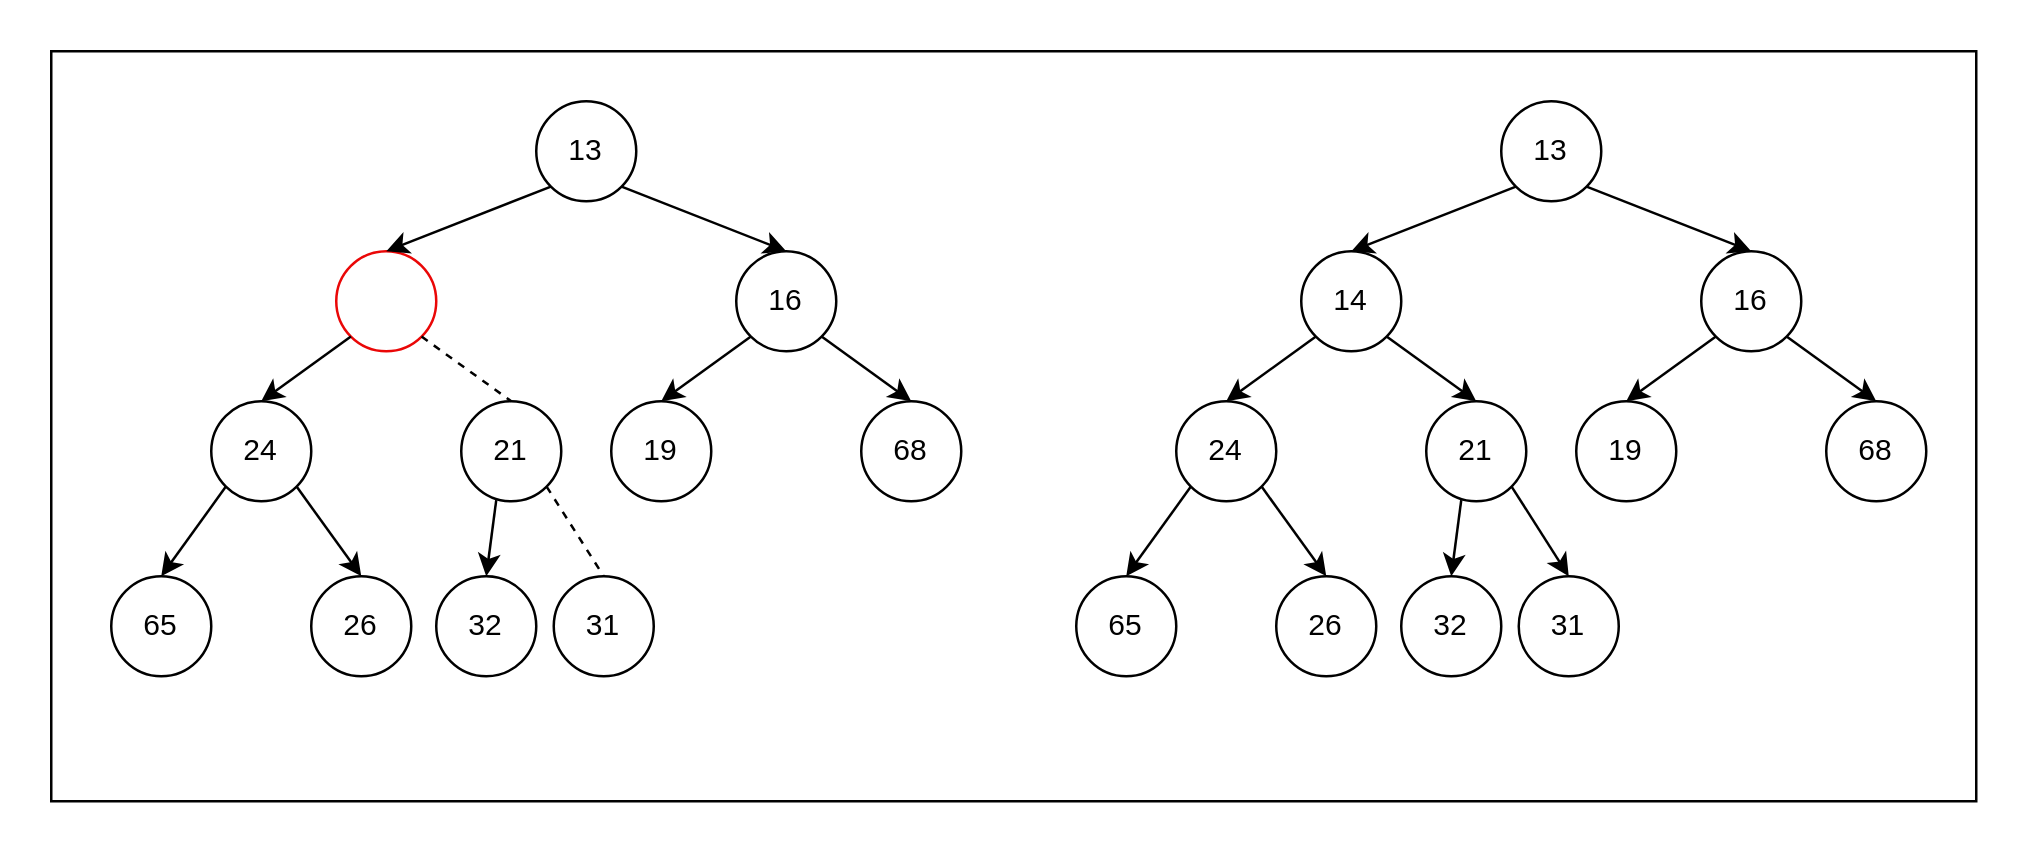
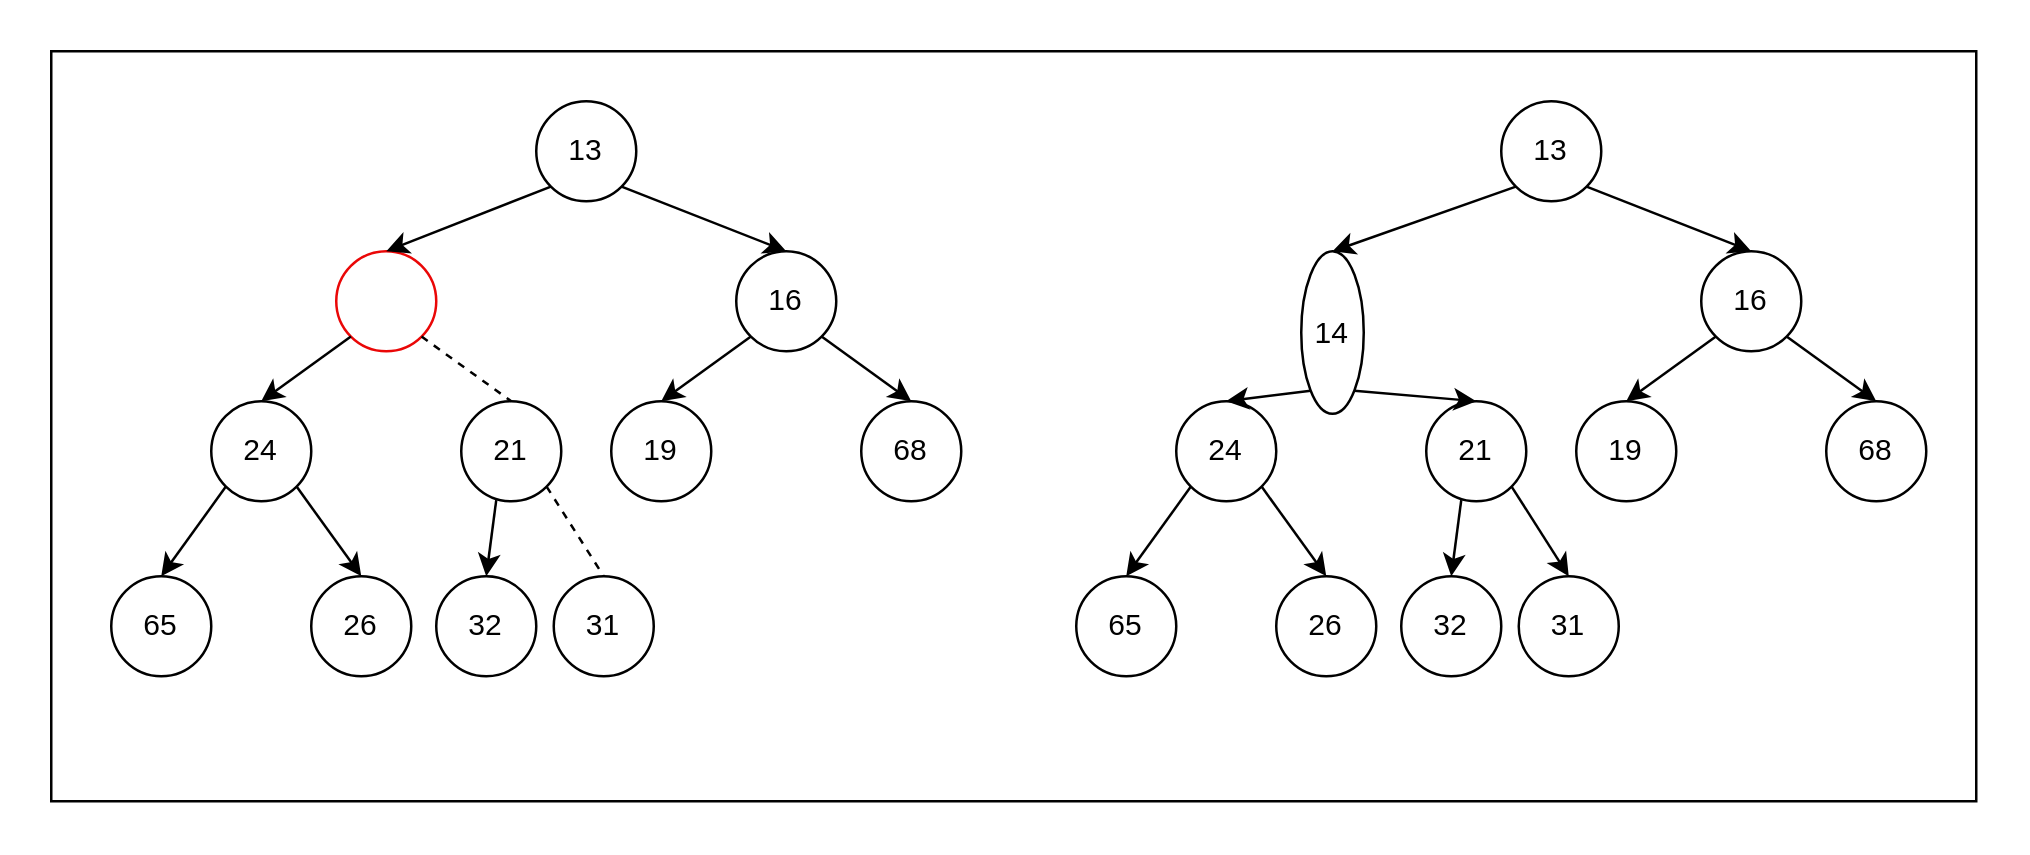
- <mxCell id="25" value="14" style="ellipse;whiteSpace=wrap;html=1;aspect=fixed;strokeColor=#000000;" vertex="1" parent="1"><mxGeometry x="520" y="100" width="40" height="40" as="geometry" /></mxCell>
+ <mxCell id="25" value="14" style="ellipse;whiteSpace=wrap;html=1;aspect=fixed;strokeColor=#000000;" vertex="1" parent="1"><mxGeometry x="520" y="100" width="25" height="65" as="geometry" /></mxCell>
